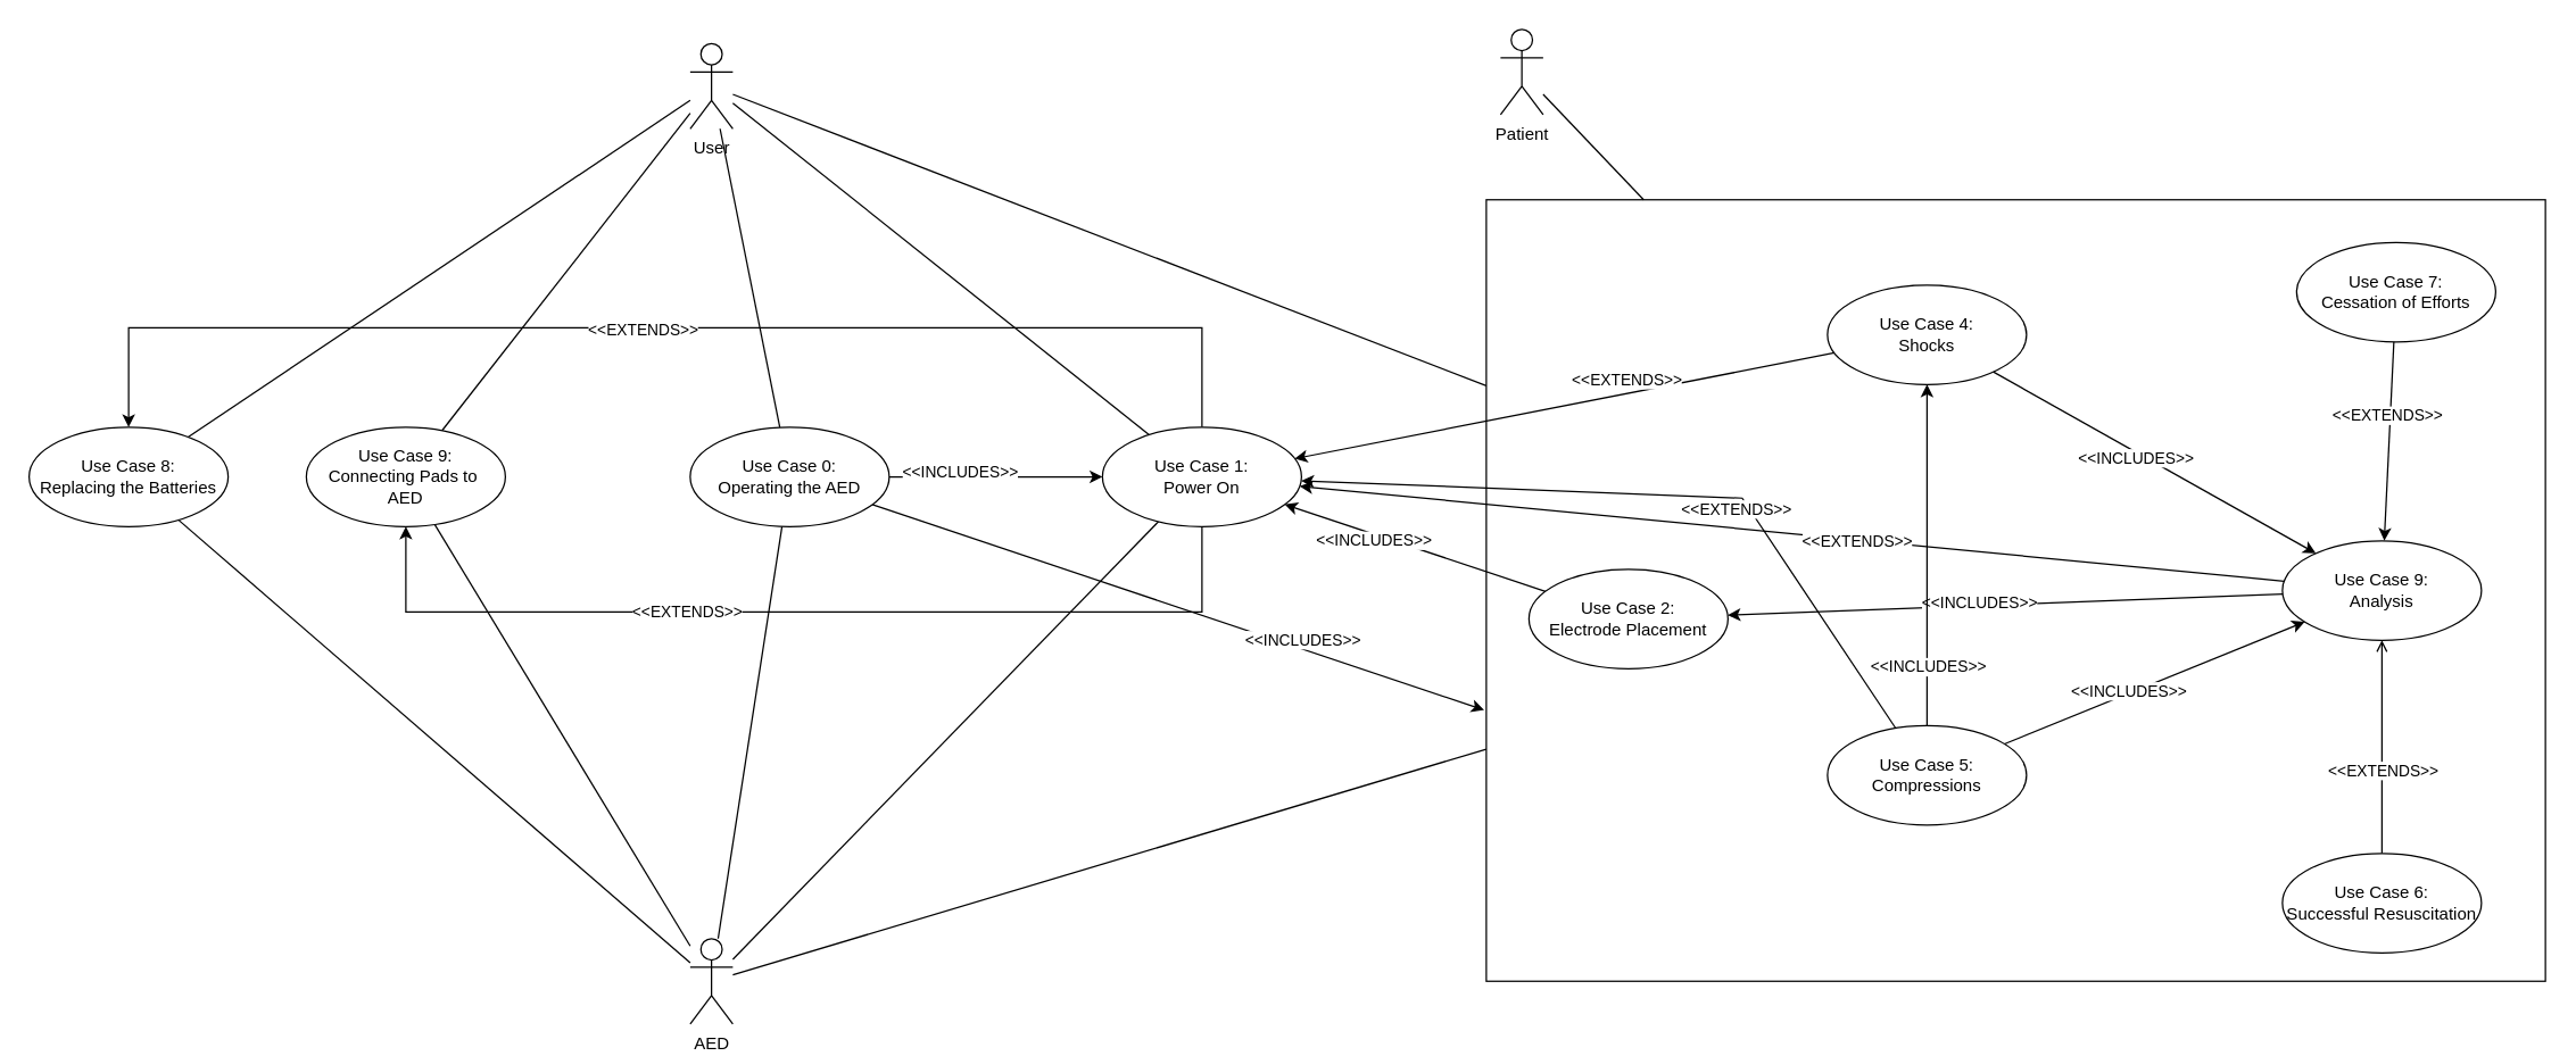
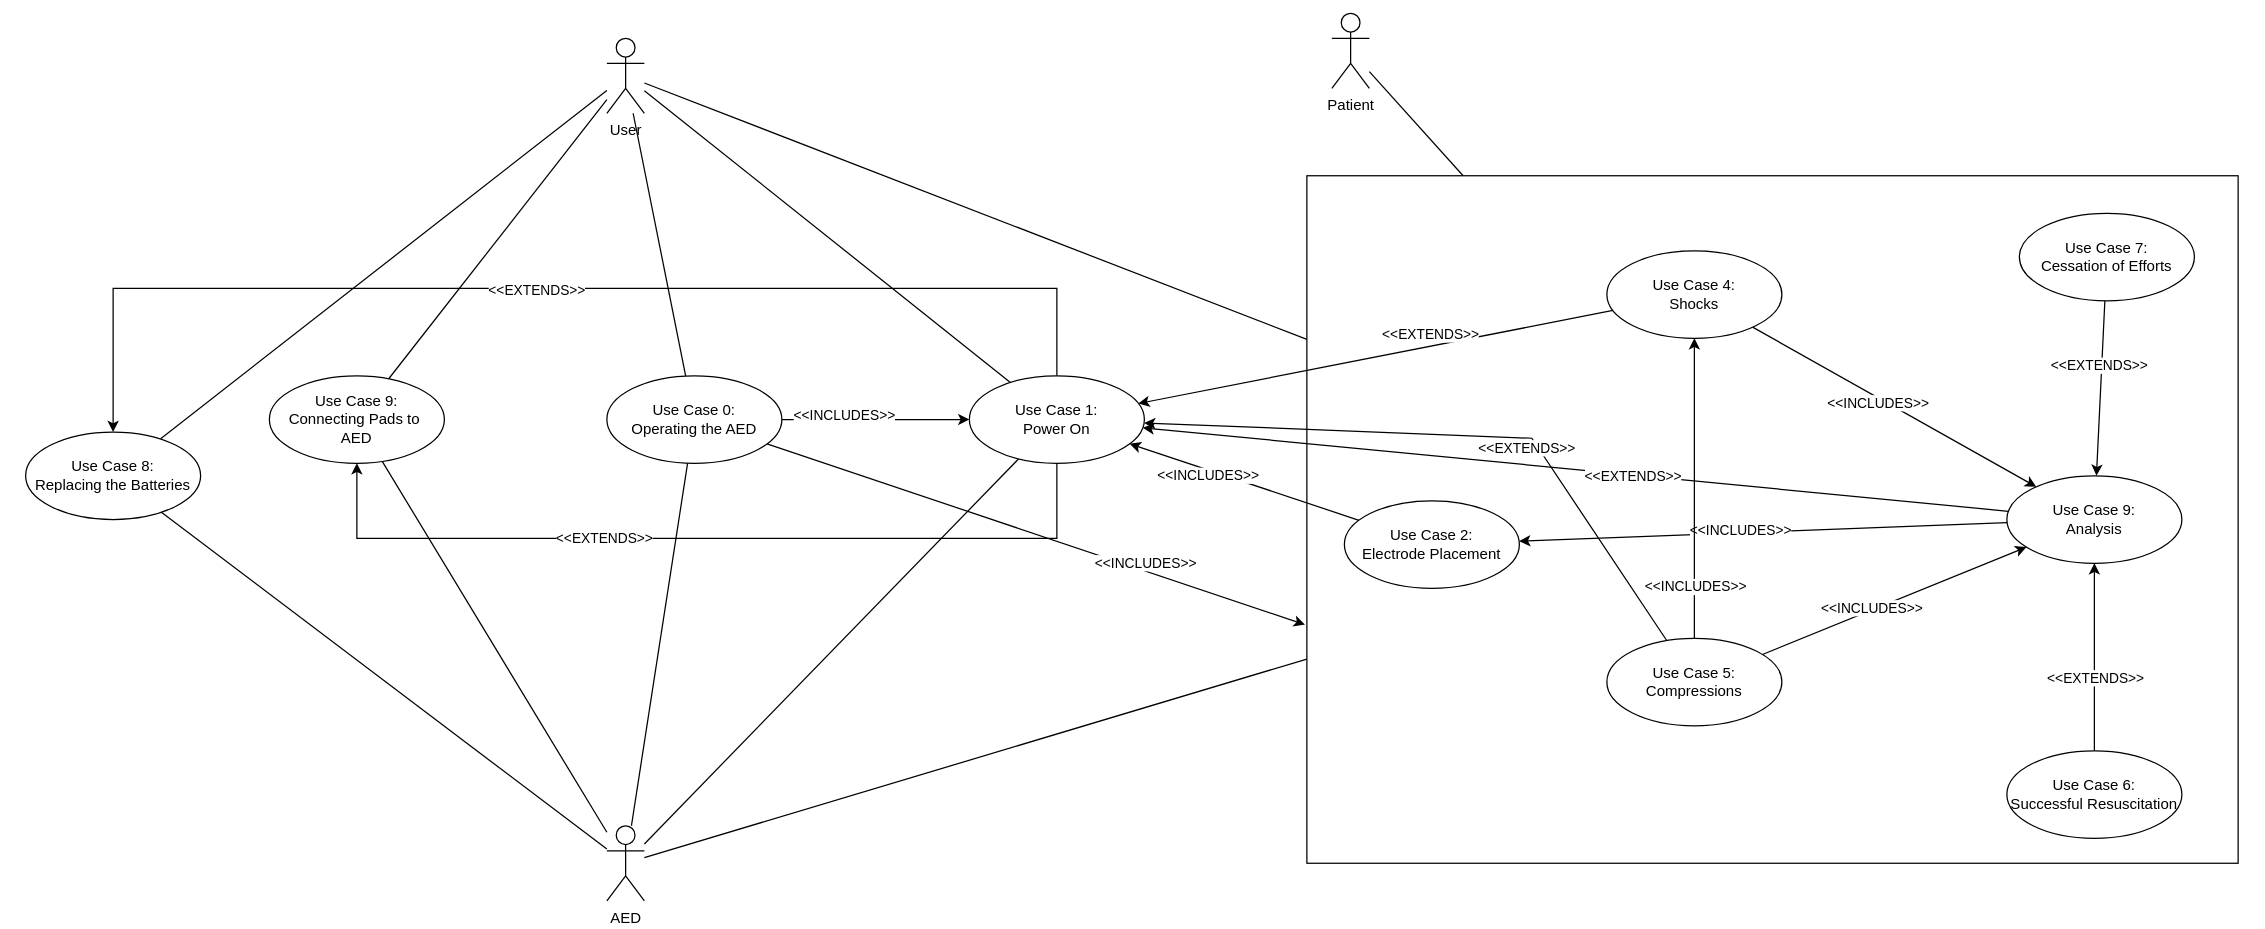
- <mxCell id="17" value="Patient" style="shape=umlActor;verticalLabelPosition=bottom;verticalAlign=top;html=1;rounded=0;" parent="1" vertex="1"><mxGeometry x="1055" y="20" width="30" height="60" as="geometry" /></mxCell>
+ <mxCell id="17" value="Patient" style="shape=umlActor;verticalLabelPosition=bottom;verticalAlign=top;html=1;rounded=0;" parent="1" vertex="1"><mxGeometry x="1065" y="10" width="30" height="60" as="geometry" /></mxCell>
- <mxCell id="46" value="Use Case 8:&lt;br&gt;Replacing the Batteries" style="ellipse;whiteSpace=wrap;html=1;rounded=0;" parent="1" vertex="1"><mxGeometry x="20" y="300" width="140" height="70" as="geometry" /></mxCell>
+ <mxCell id="46" value="Use Case 8:&lt;br&gt;Replacing the Batteries" style="ellipse;whiteSpace=wrap;html=1;rounded=0;" parent="1" vertex="1"><mxGeometry x="20" y="345" width="140" height="70" as="geometry" /></mxCell>
- <mxCell id="40" style="edgeStyle=none;rounded=0;orthogonalLoop=1;jettySize=auto;html=1;endArrow=open;" parent="1" source="42" target="31" edge="1"><mxGeometry relative="1" as="geometry" /></mxCell>
+ <mxCell id="40" style="edgeStyle=none;rounded=0;orthogonalLoop=1;jettySize=auto;html=1;" parent="1" source="42" target="31" edge="1"><mxGeometry relative="1" as="geometry" /></mxCell>
